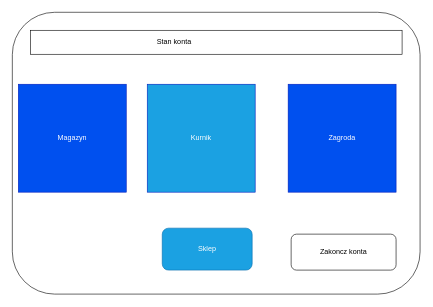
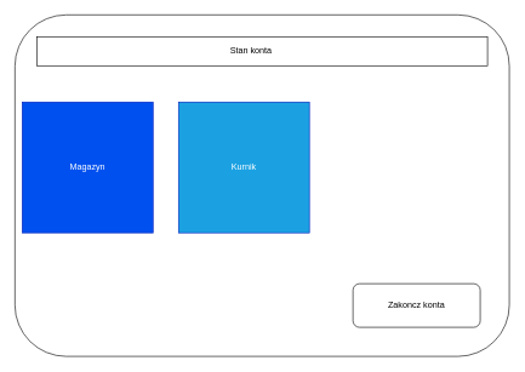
- <mxCell id="4" value="Stan konta" style="text;html=1;strokeColor=none;fillColor=none;align=center;verticalAlign=middle;whiteSpace=wrap;rounded=0;" parent="1" vertex="1"><mxGeometry x="260" y="55" width="60" height="30" as="geometry" /></mxCell>
+ <mxCell id="4" value="Stan konta" style="text;html=1;strokeColor=none;fillColor=none;align=center;verticalAlign=middle;whiteSpace=wrap;rounded=0;" parent="1" vertex="1"><mxGeometry x="315" y="55" width="60" height="30" as="geometry" /></mxCell>
- <mxCell id="8" value="Zagroda" style="whiteSpace=wrap;html=1;aspect=fixed;fillColor=#0050ef;fontColor=#ffffff;strokeColor=#001DBC;" parent="1" vertex="1"><mxGeometry x="480" y="140" width="180" height="180" as="geometry" /></mxCell>
- <mxCell id="5" value="Sklep" style="rounded=1;whiteSpace=wrap;html=1;fillColor=#1ba1e2;fontColor=#ffffff;strokeColor=#006EAF;" parent="1" vertex="1"><mxGeometry x="270" y="380" width="150" height="70" as="geometry" /></mxCell>
